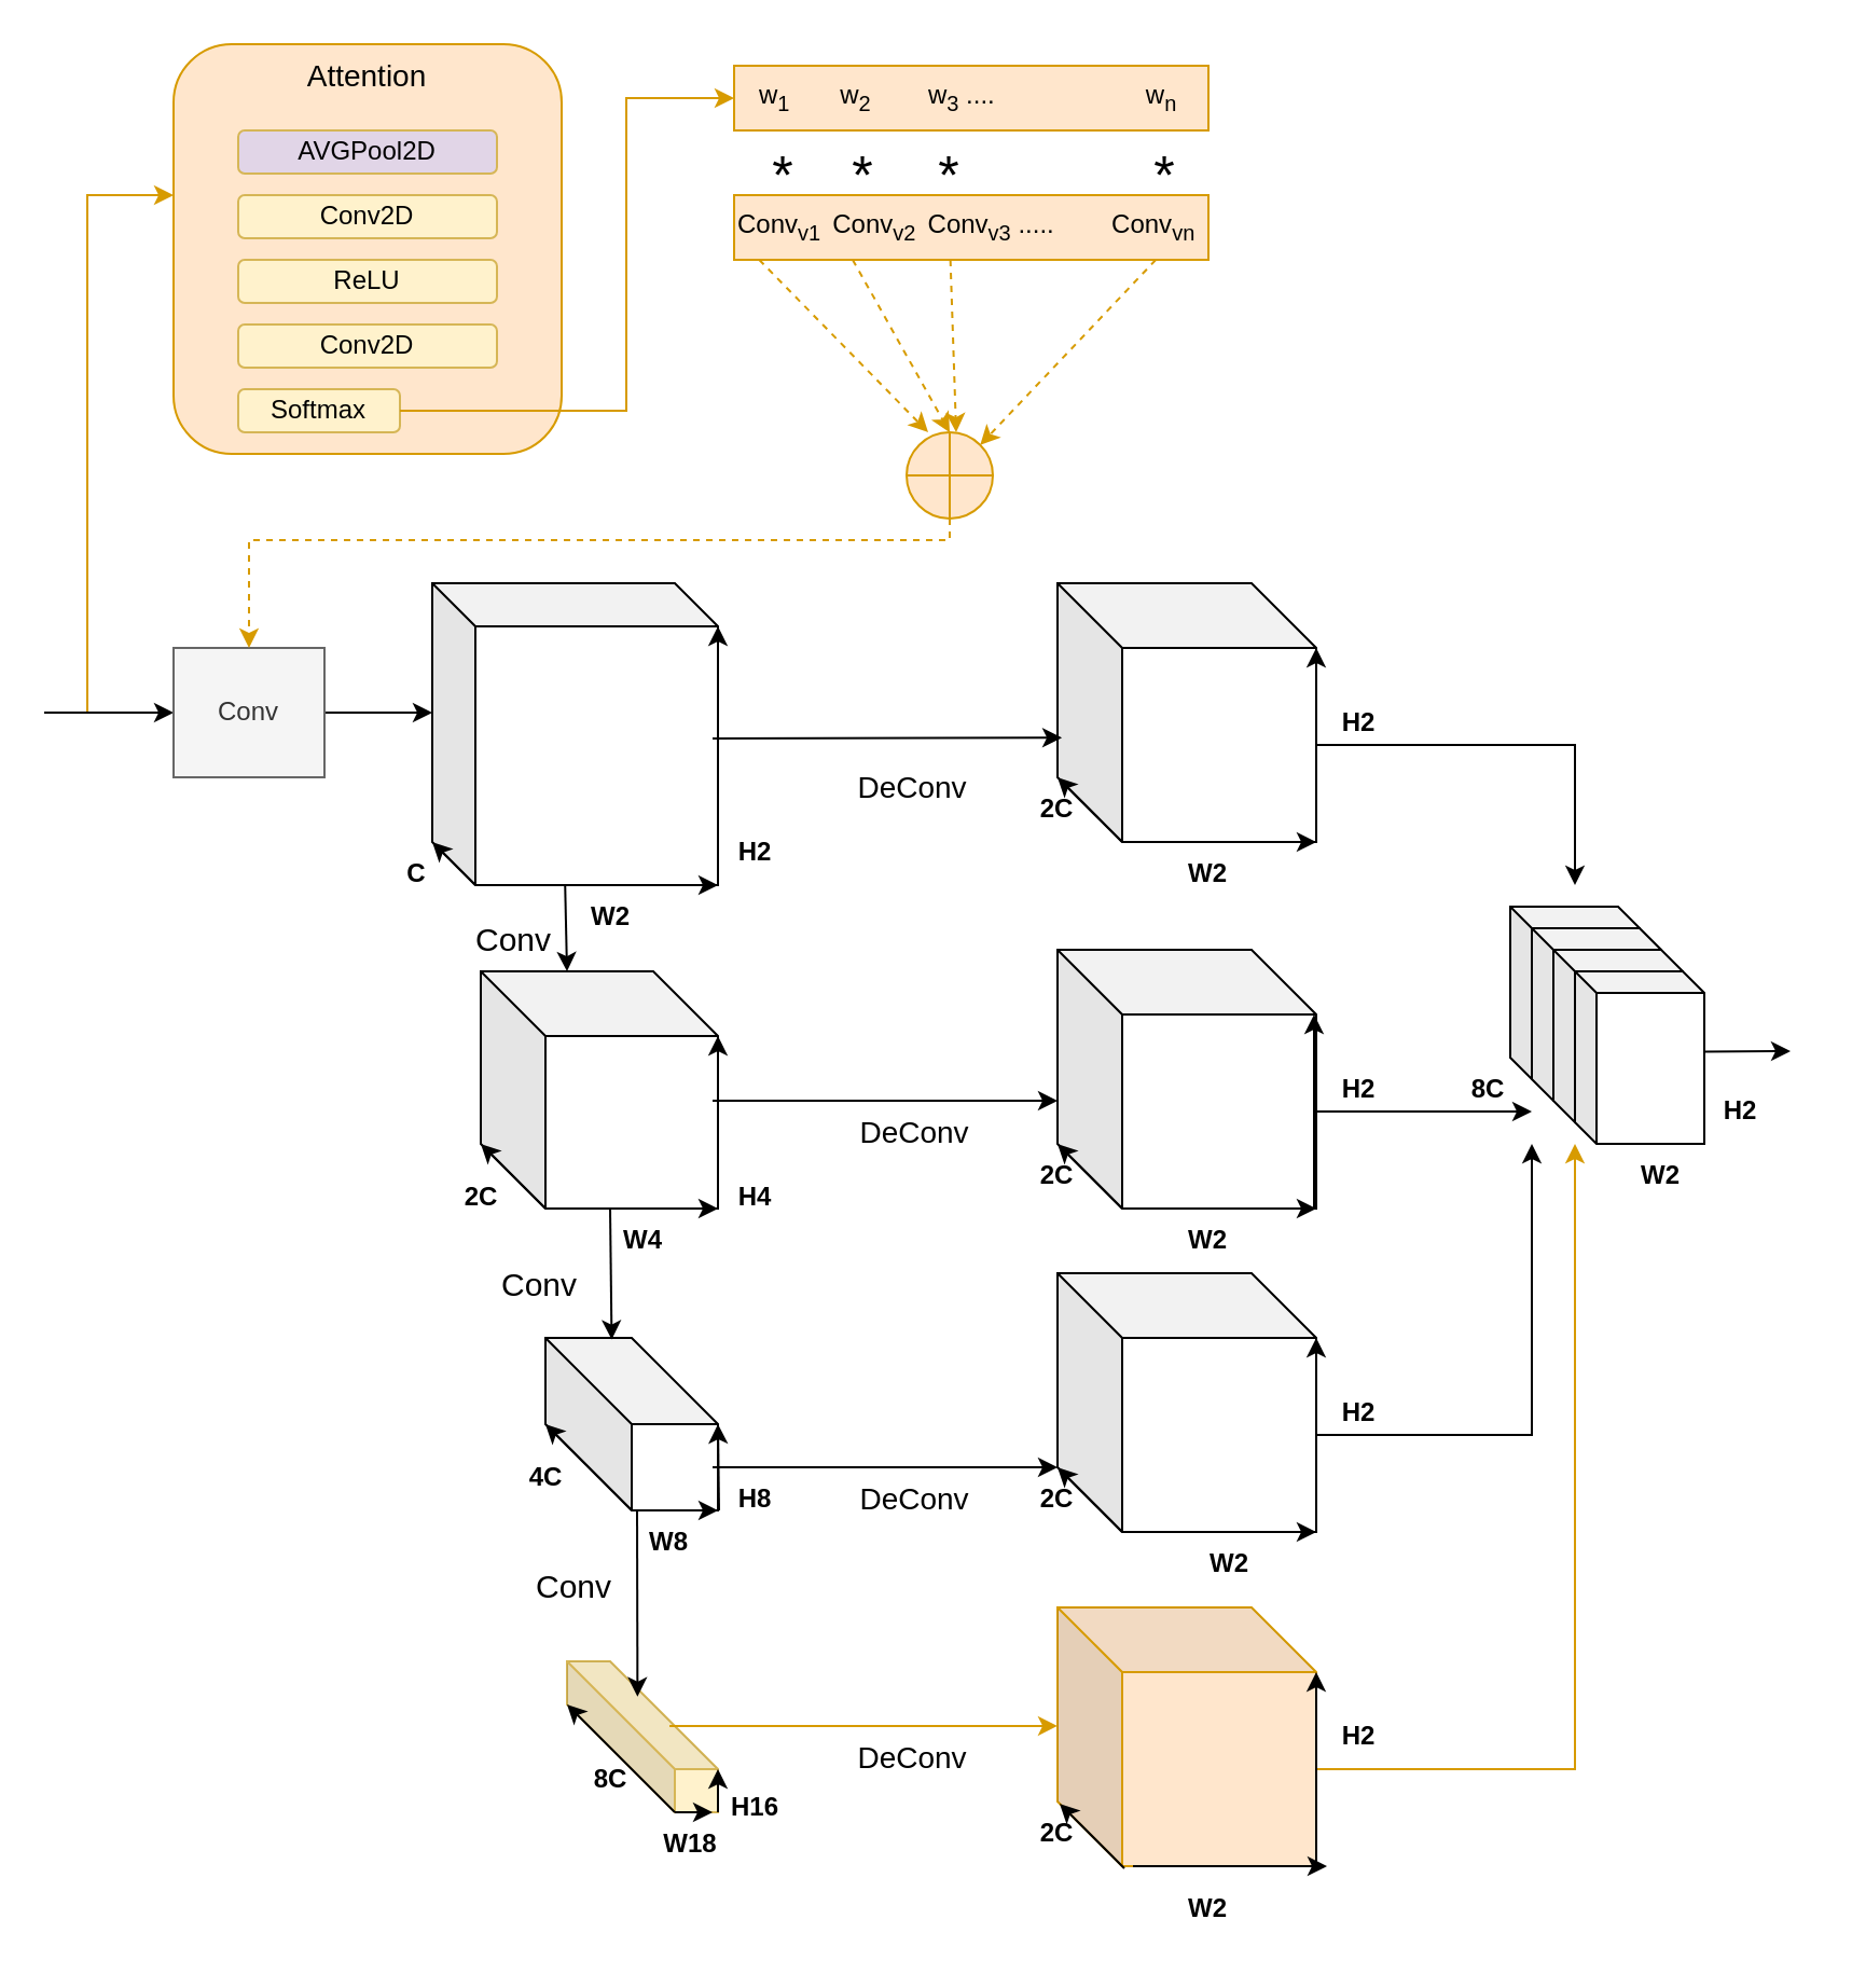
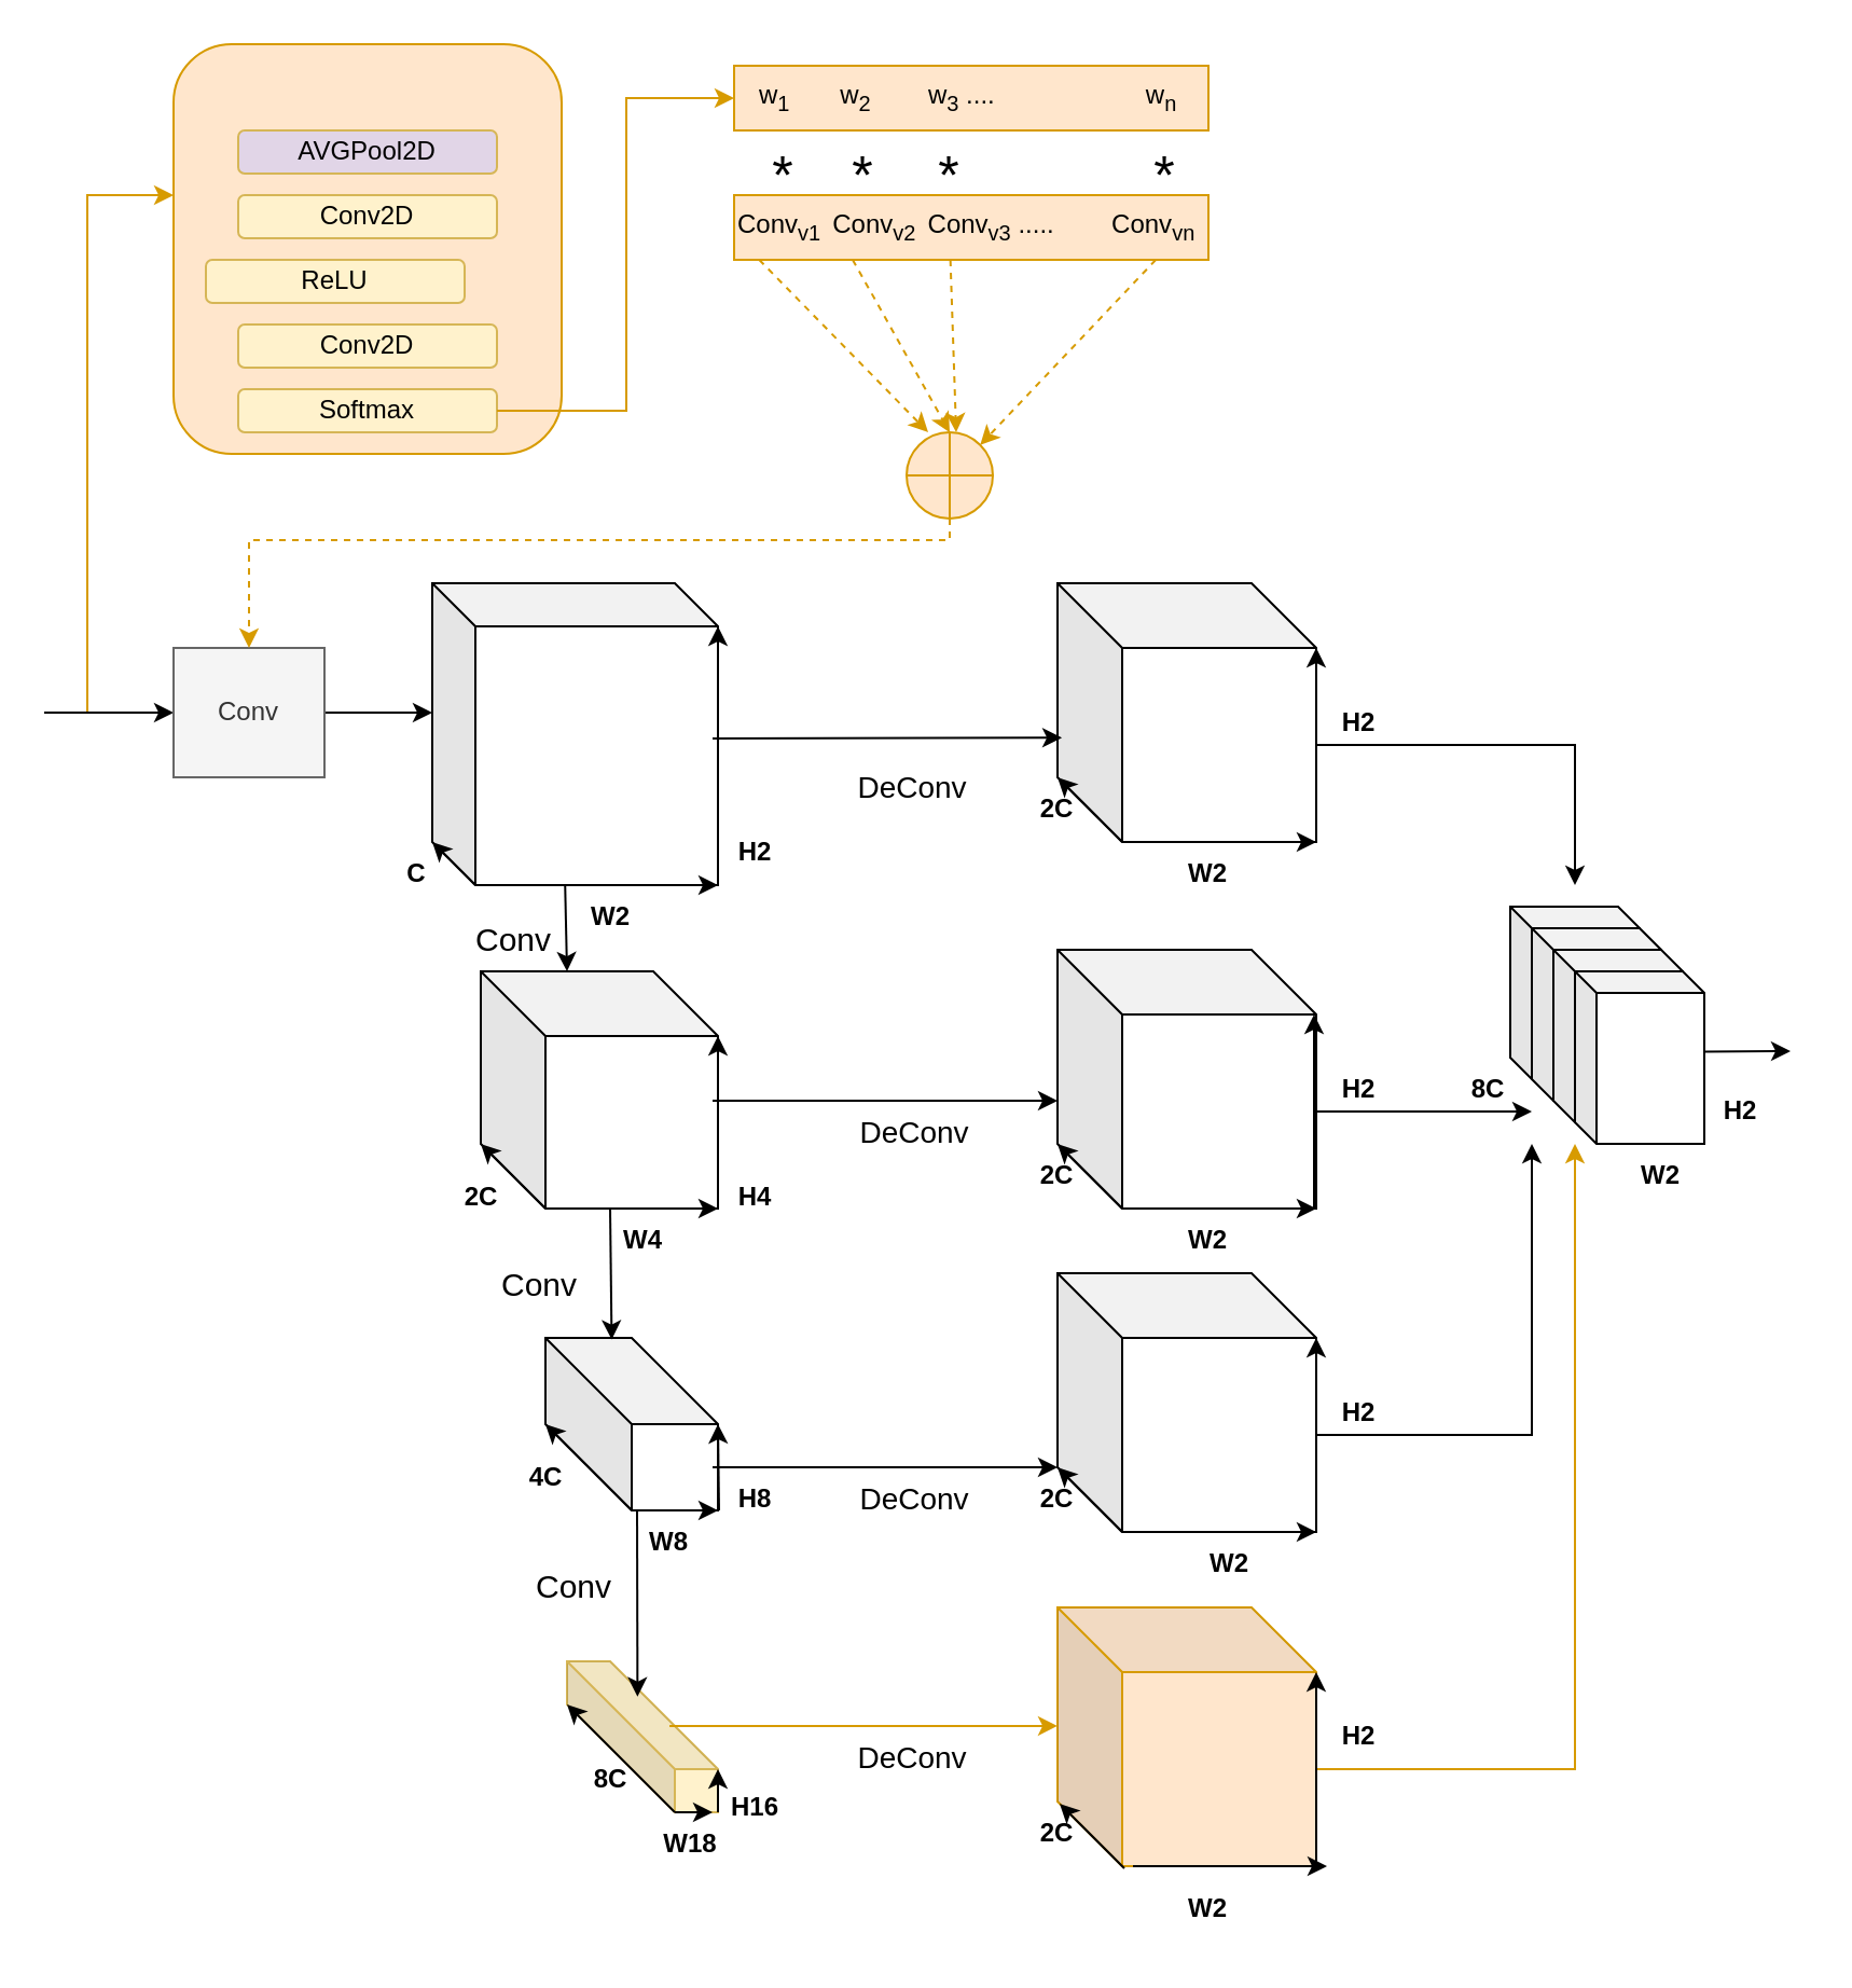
- <mxCell id="9" value="Attention" style="text;html=1;align=center;verticalAlign=middle;whiteSpace=wrap;rounded=0;strokeWidth=1;fontStyle=0;fontSize=14;" vertex="1" parent="1"><mxGeometry x="140" y="20" width="60" height="30" as="geometry" /></mxCell>
- <mxCell id="13" value="ReLU" style="rounded=1;whiteSpace=wrap;html=1;fillColor=#fff2cc;strokeColor=#d6b656;" vertex="1" parent="1"><mxGeometry x="110" y="120" width="120" height="20" as="geometry" /></mxCell>
+ <mxCell id="13" value="ReLU" style="rounded=1;whiteSpace=wrap;html=1;fillColor=#fff2cc;strokeColor=#d6b656;" vertex="1" parent="1"><mxGeometry x="95" y="120" width="120" height="20" as="geometry" /></mxCell>
- <mxCell id="14" value="Softmax" style="rounded=1;whiteSpace=wrap;html=1;fillColor=#fff2cc;strokeColor=#d6b656;" vertex="1" parent="1"><mxGeometry x="110" y="180" width="75" height="20" as="geometry" /></mxCell>
+ <mxCell id="14" value="Softmax" style="rounded=1;whiteSpace=wrap;html=1;fillColor=#fff2cc;strokeColor=#d6b656;" vertex="1" parent="1"><mxGeometry x="110" y="180" width="120" height="20" as="geometry" /></mxCell>
